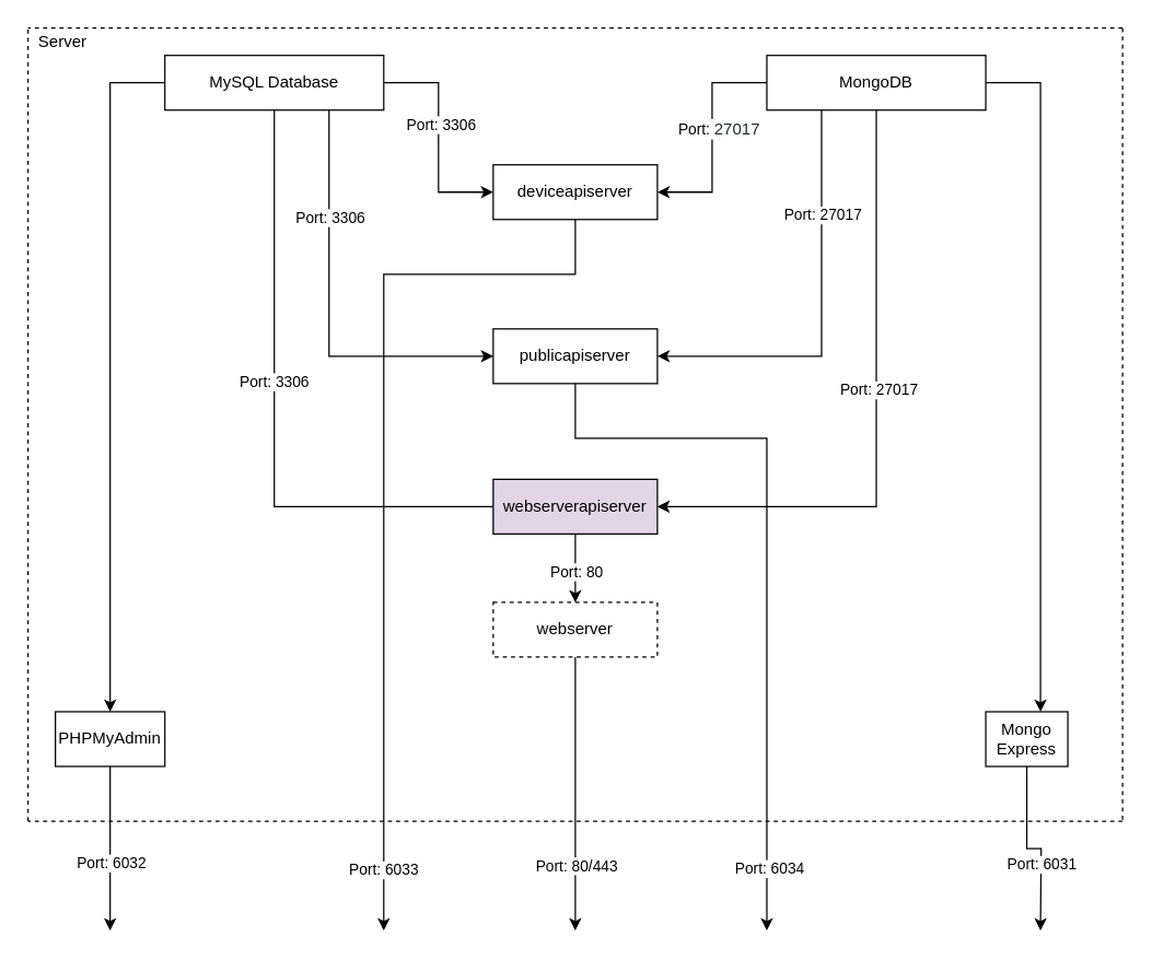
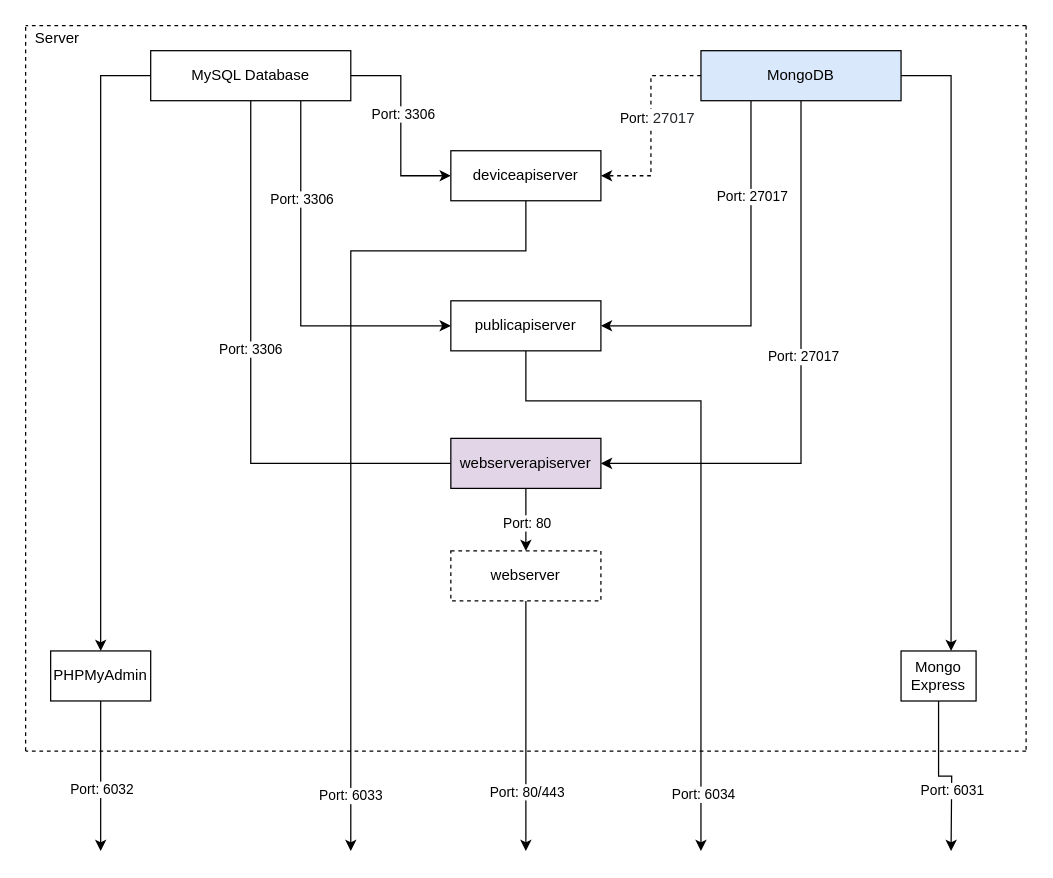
- <mxCell id="17" value="MongoDB" style="rounded=0;whiteSpace=wrap;html=1;" parent="1" vertex="1"><mxGeometry x="560" y="40" width="160" height="40" as="geometry" /></mxCell>
+ <mxCell id="17" value="MongoDB" style="rounded=0;whiteSpace=wrap;html=1;fillColor=#dae8fc;" parent="1" vertex="1"><mxGeometry x="560" y="40" width="160" height="40" as="geometry" /></mxCell>
- <mxCell id="10" style="edgeStyle=orthogonalEdgeStyle;rounded=0;orthogonalLoop=1;jettySize=auto;html=1;entryX=1;entryY=0.5;entryDx=0;entryDy=0;" parent="1" source="17" target="20" edge="1"><mxGeometry relative="1" as="geometry" /></mxCell>
+ <mxCell id="10" style="edgeStyle=orthogonalEdgeStyle;rounded=0;orthogonalLoop=1;jettySize=auto;html=1;entryX=1;entryY=0.5;entryDx=0;entryDy=0;dashed=1;" parent="1" source="17" target="20" edge="1"><mxGeometry relative="1" as="geometry" /></mxCell>
